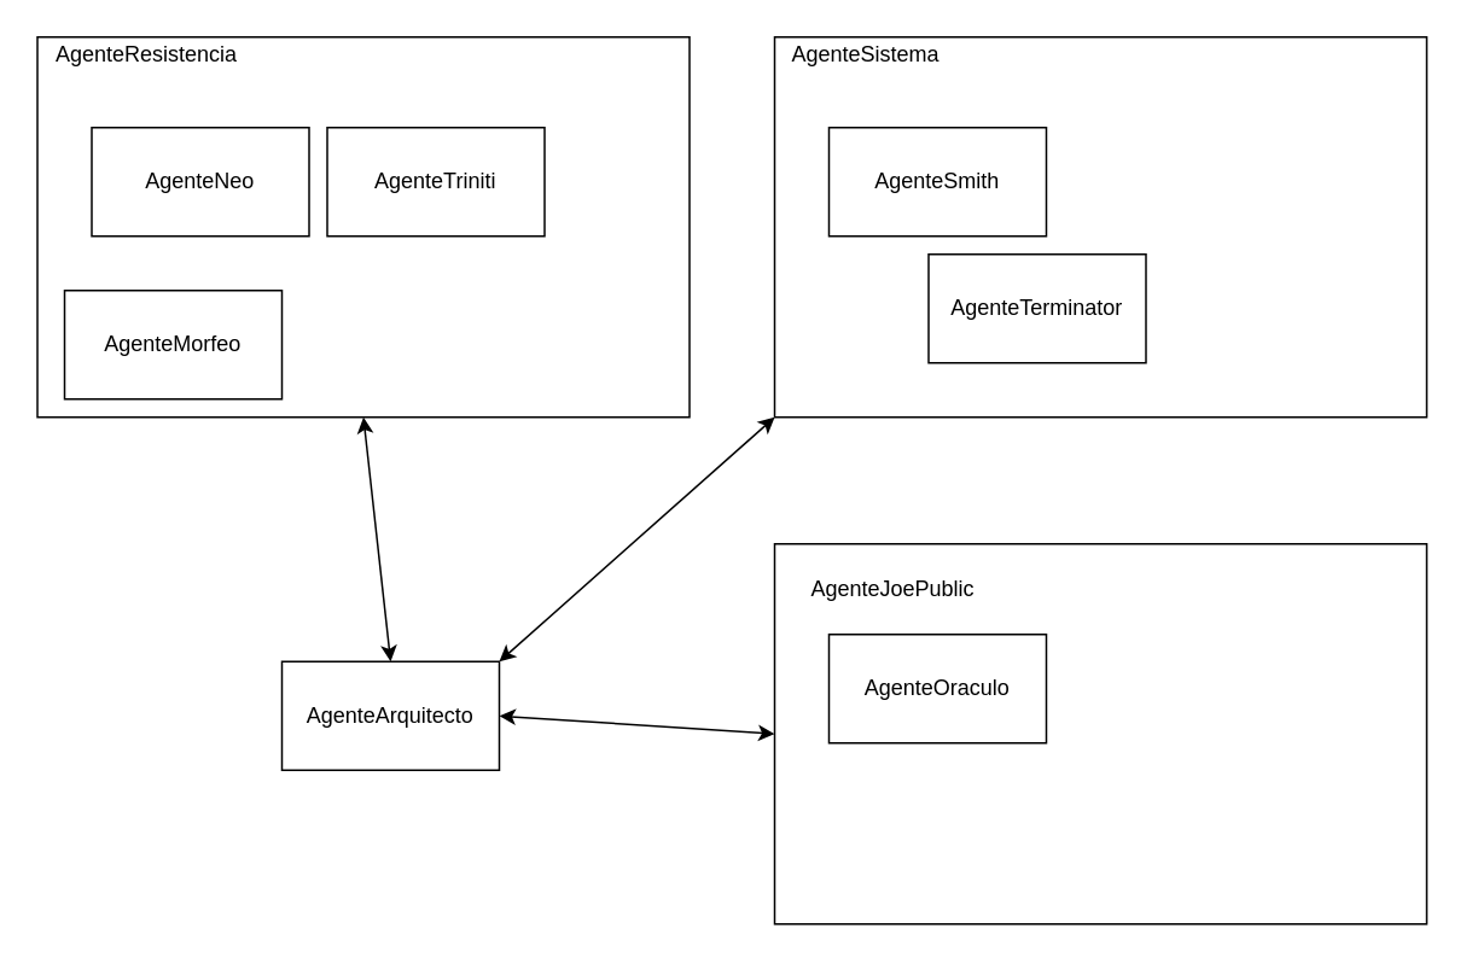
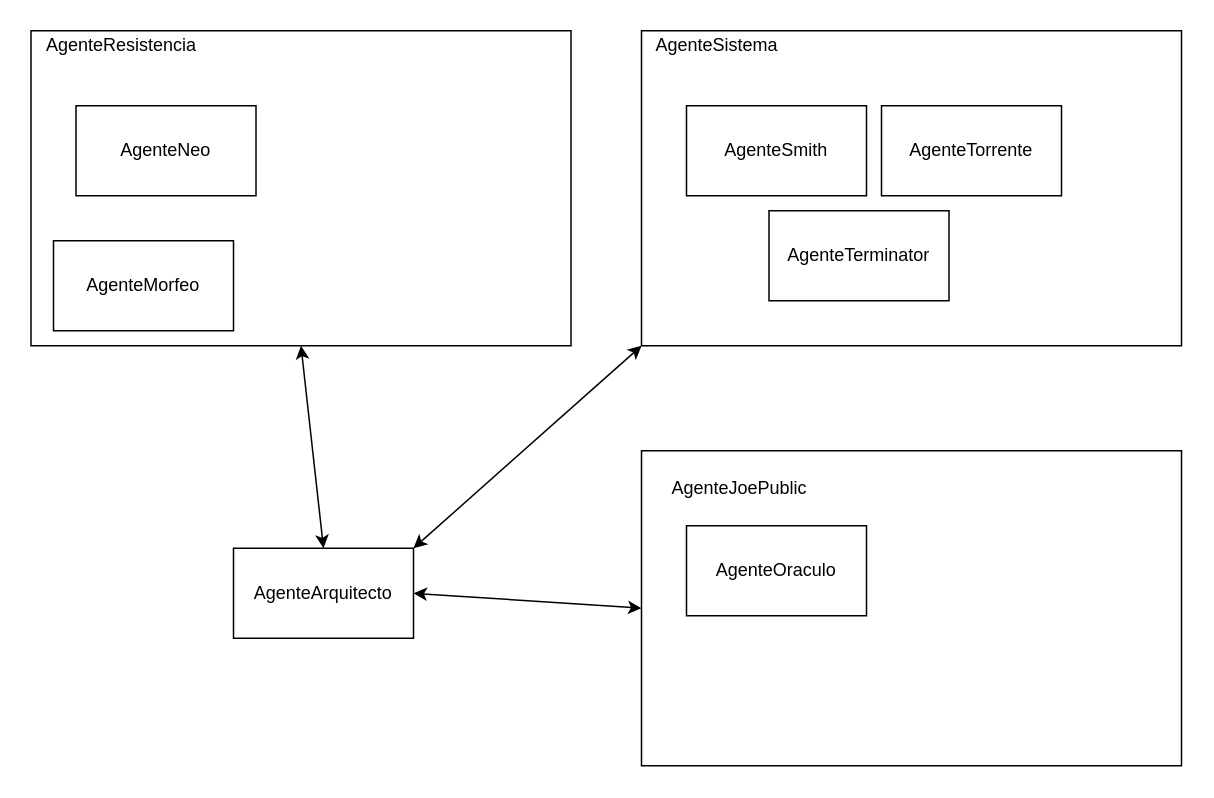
- <mxCell id="5" value="AgenteTriniti" style="rounded=0;whiteSpace=wrap;html=1;" vertex="1" parent="1"><mxGeometry x="180" y="70" width="120" height="60" as="geometry" /></mxCell>
+ <mxCell id="10" value="AgenteTorrente" style="rounded=0;whiteSpace=wrap;html=1;" vertex="1" parent="1"><mxGeometry x="587" y="70" width="120" height="60" as="geometry" /></mxCell>
